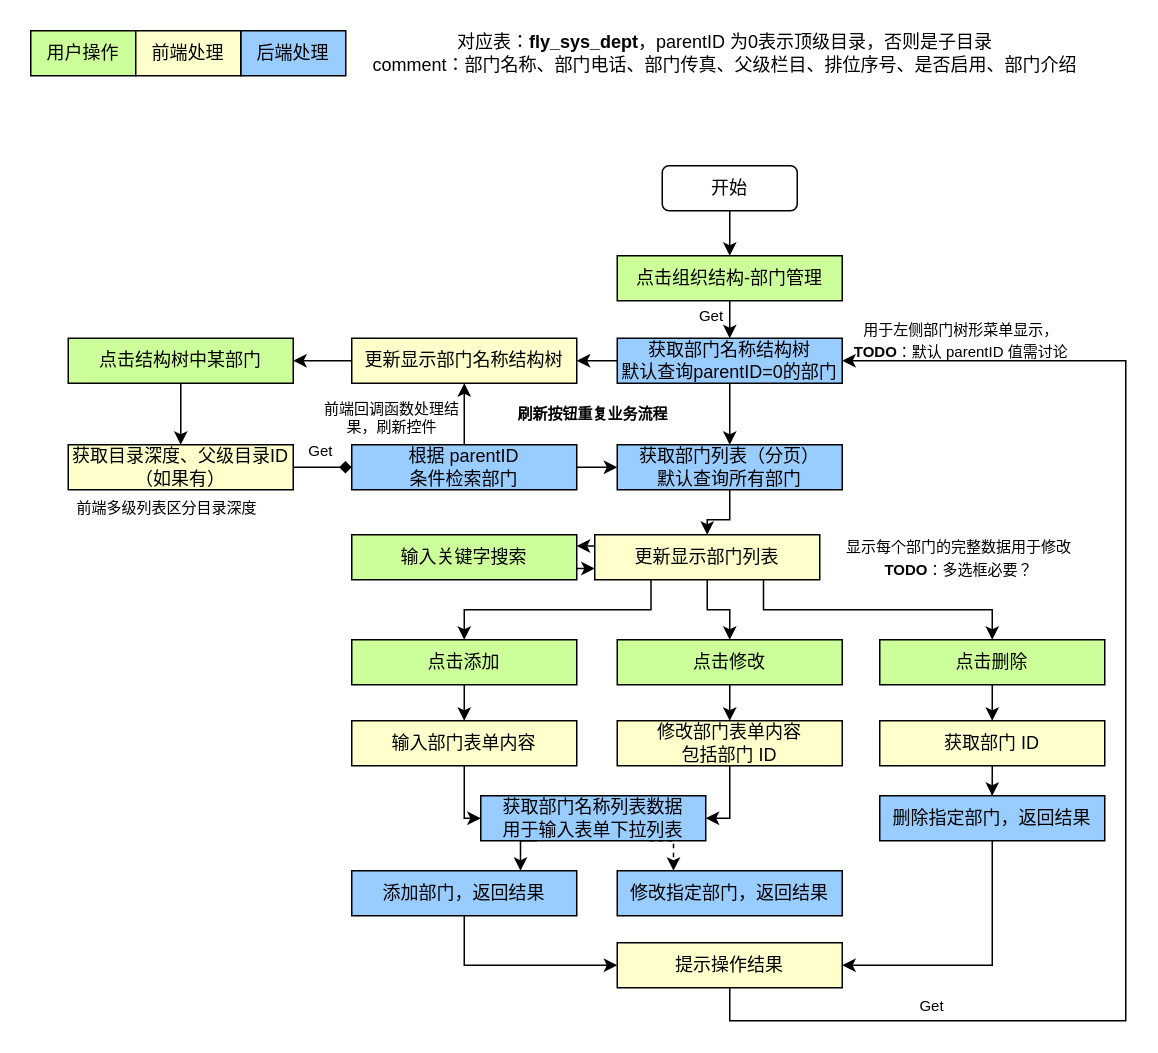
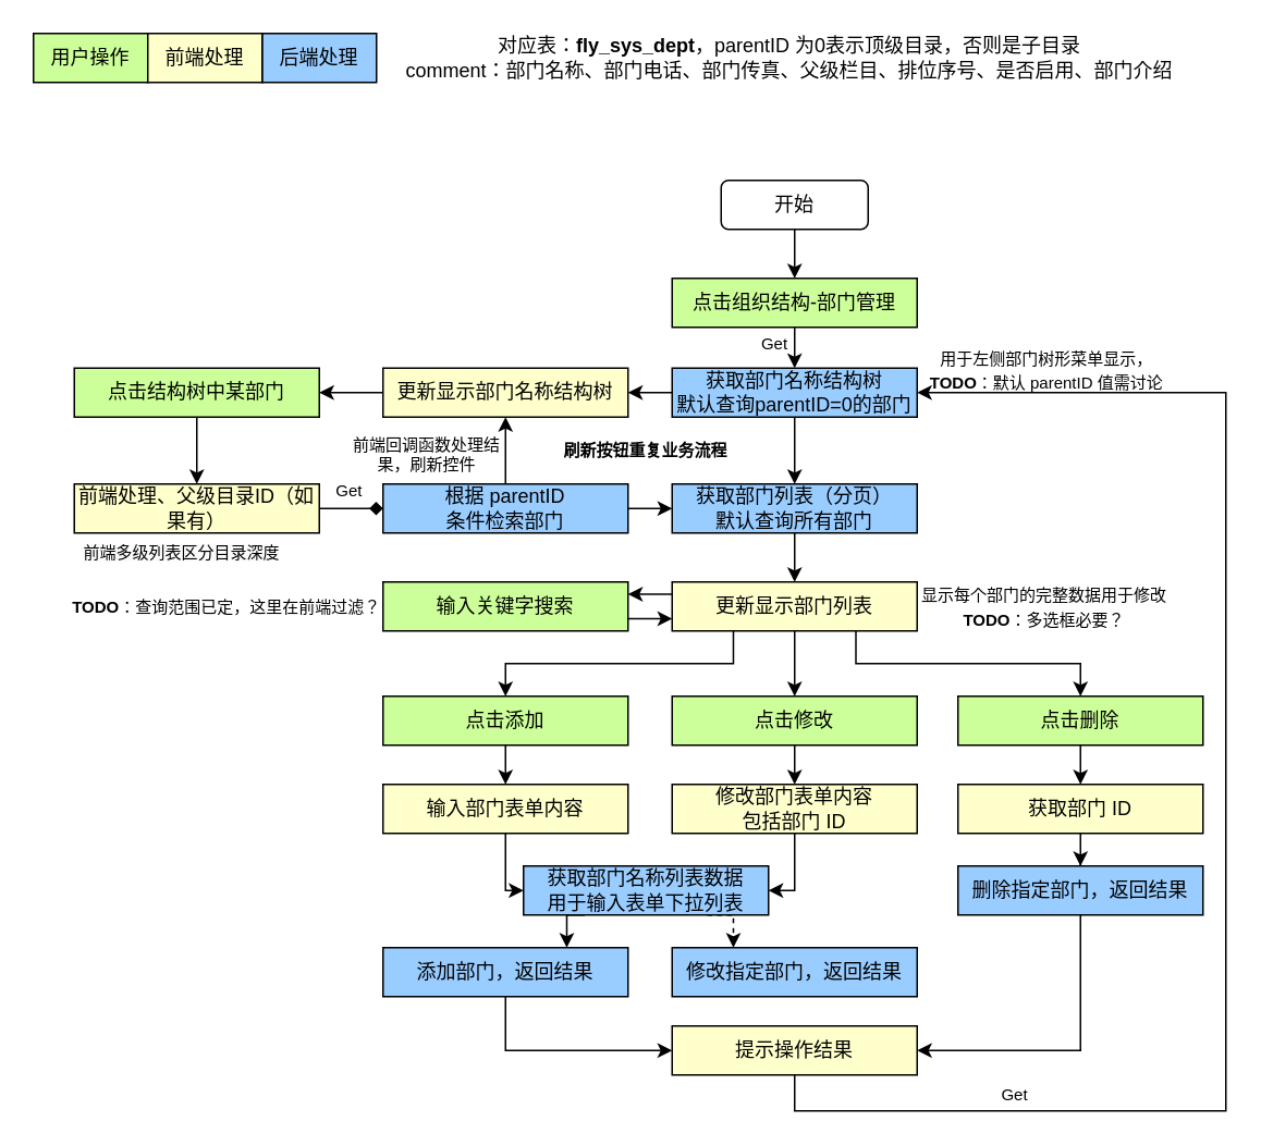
- <mxCell id="16" value="获取目录深度、父级目录ID（如果有）" style="rounded=0;whiteSpace=wrap;html=1;fillColor=#FFFFCC;" parent="1" vertex="1"><mxGeometry x="45" y="296" width="150" height="30" as="geometry" /></mxCell>
+ <mxCell id="16" value="前端处理、父级目录ID（如果有）" style="rounded=0;whiteSpace=wrap;html=1;fillColor=#FFFFCC;" parent="1" vertex="1"><mxGeometry x="45" y="296" width="150" height="30" as="geometry" /></mxCell>
+ <mxCell id="44" value="&lt;b&gt;TODO&lt;/b&gt;：查询范围已定，这里在前端过滤？" style="text;html=1;strokeColor=none;fillColor=none;align=center;verticalAlign=middle;whiteSpace=wrap;rounded=0;fontSize=10;" parent="1" vertex="1"><mxGeometry x="43" y="356" width="191" height="30" as="geometry" /></mxCell>
- <mxCell id="34" value="更新显示部门列表" style="rounded=0;whiteSpace=wrap;html=1;fillColor=#FFFFCC;" parent="1" vertex="1"><mxGeometry x="396" y="356" width="150" height="30" as="geometry" /></mxCell>
+ <mxCell id="34" value="更新显示部门列表" style="rounded=0;whiteSpace=wrap;html=1;fillColor=#FFFFCC;" parent="1" vertex="1"><mxGeometry x="411" y="356" width="150" height="30" as="geometry" /></mxCell>
